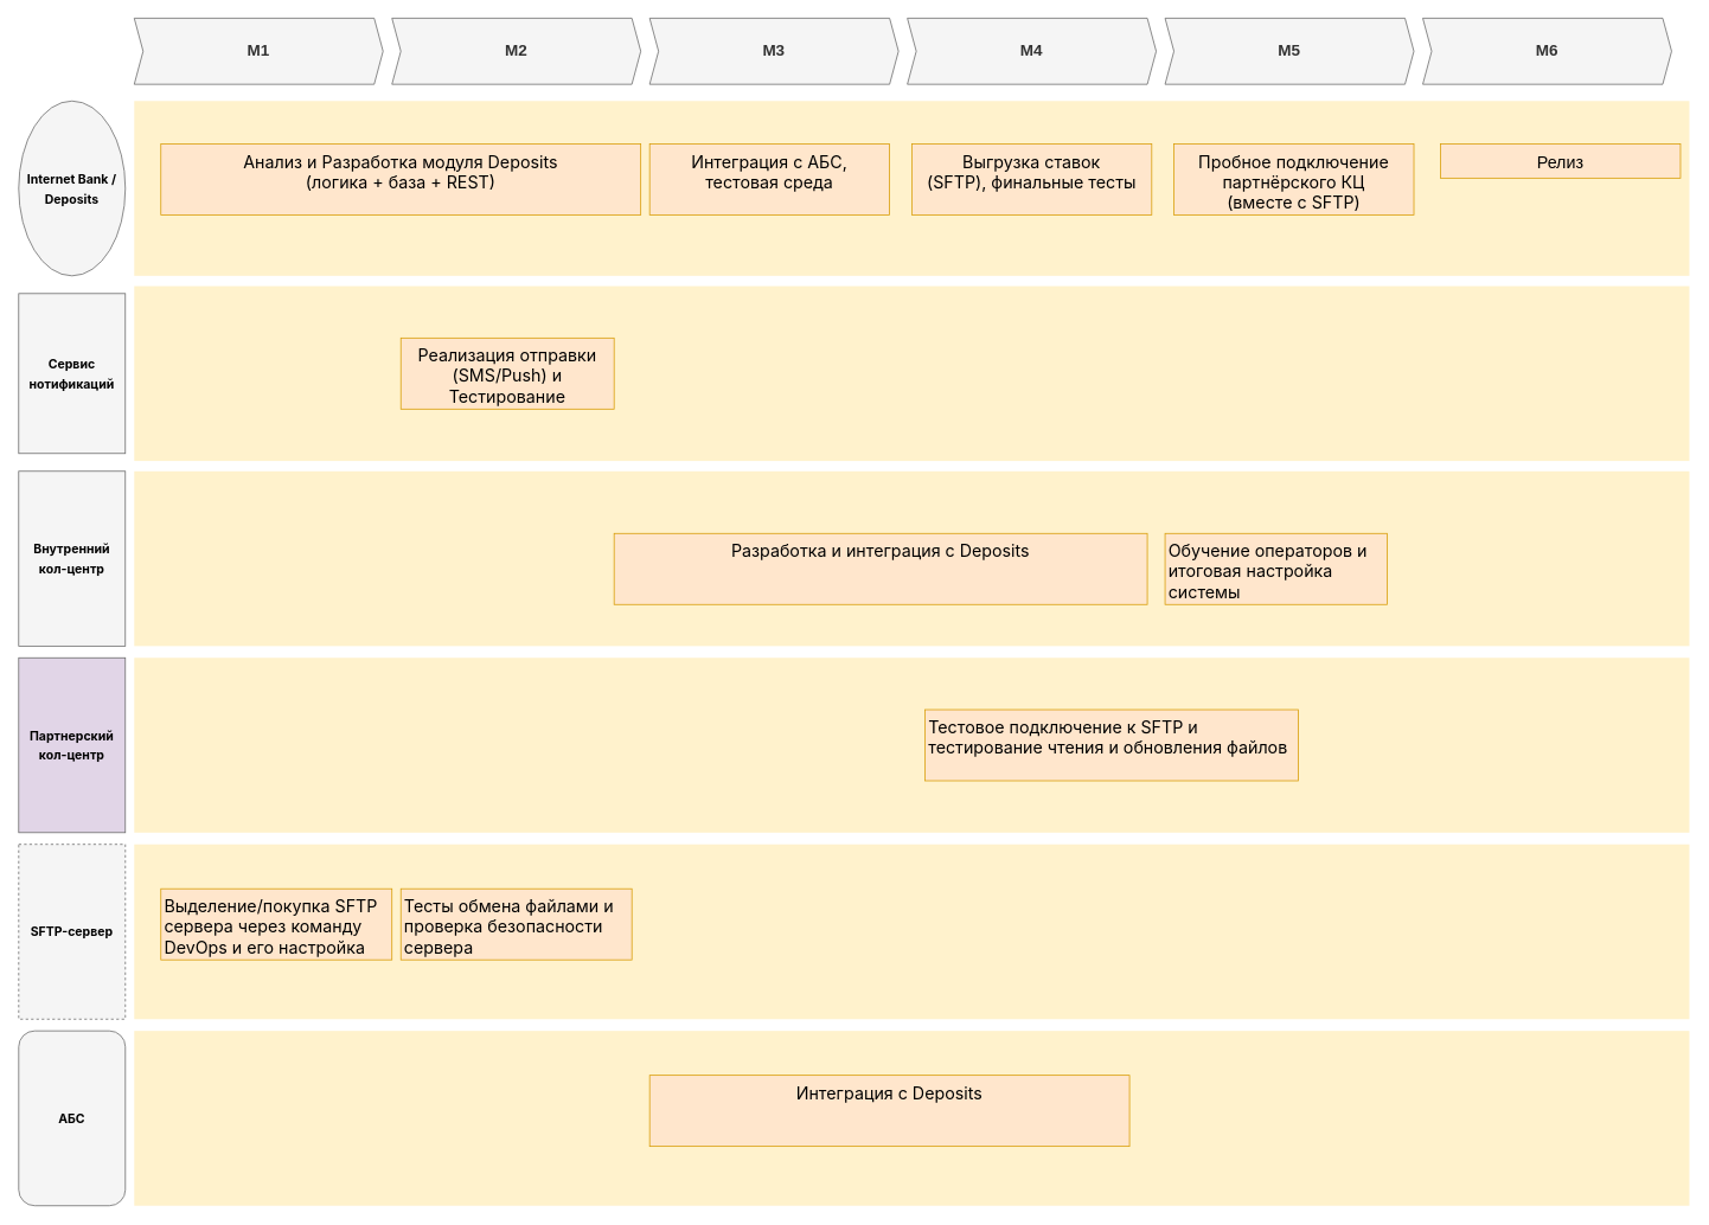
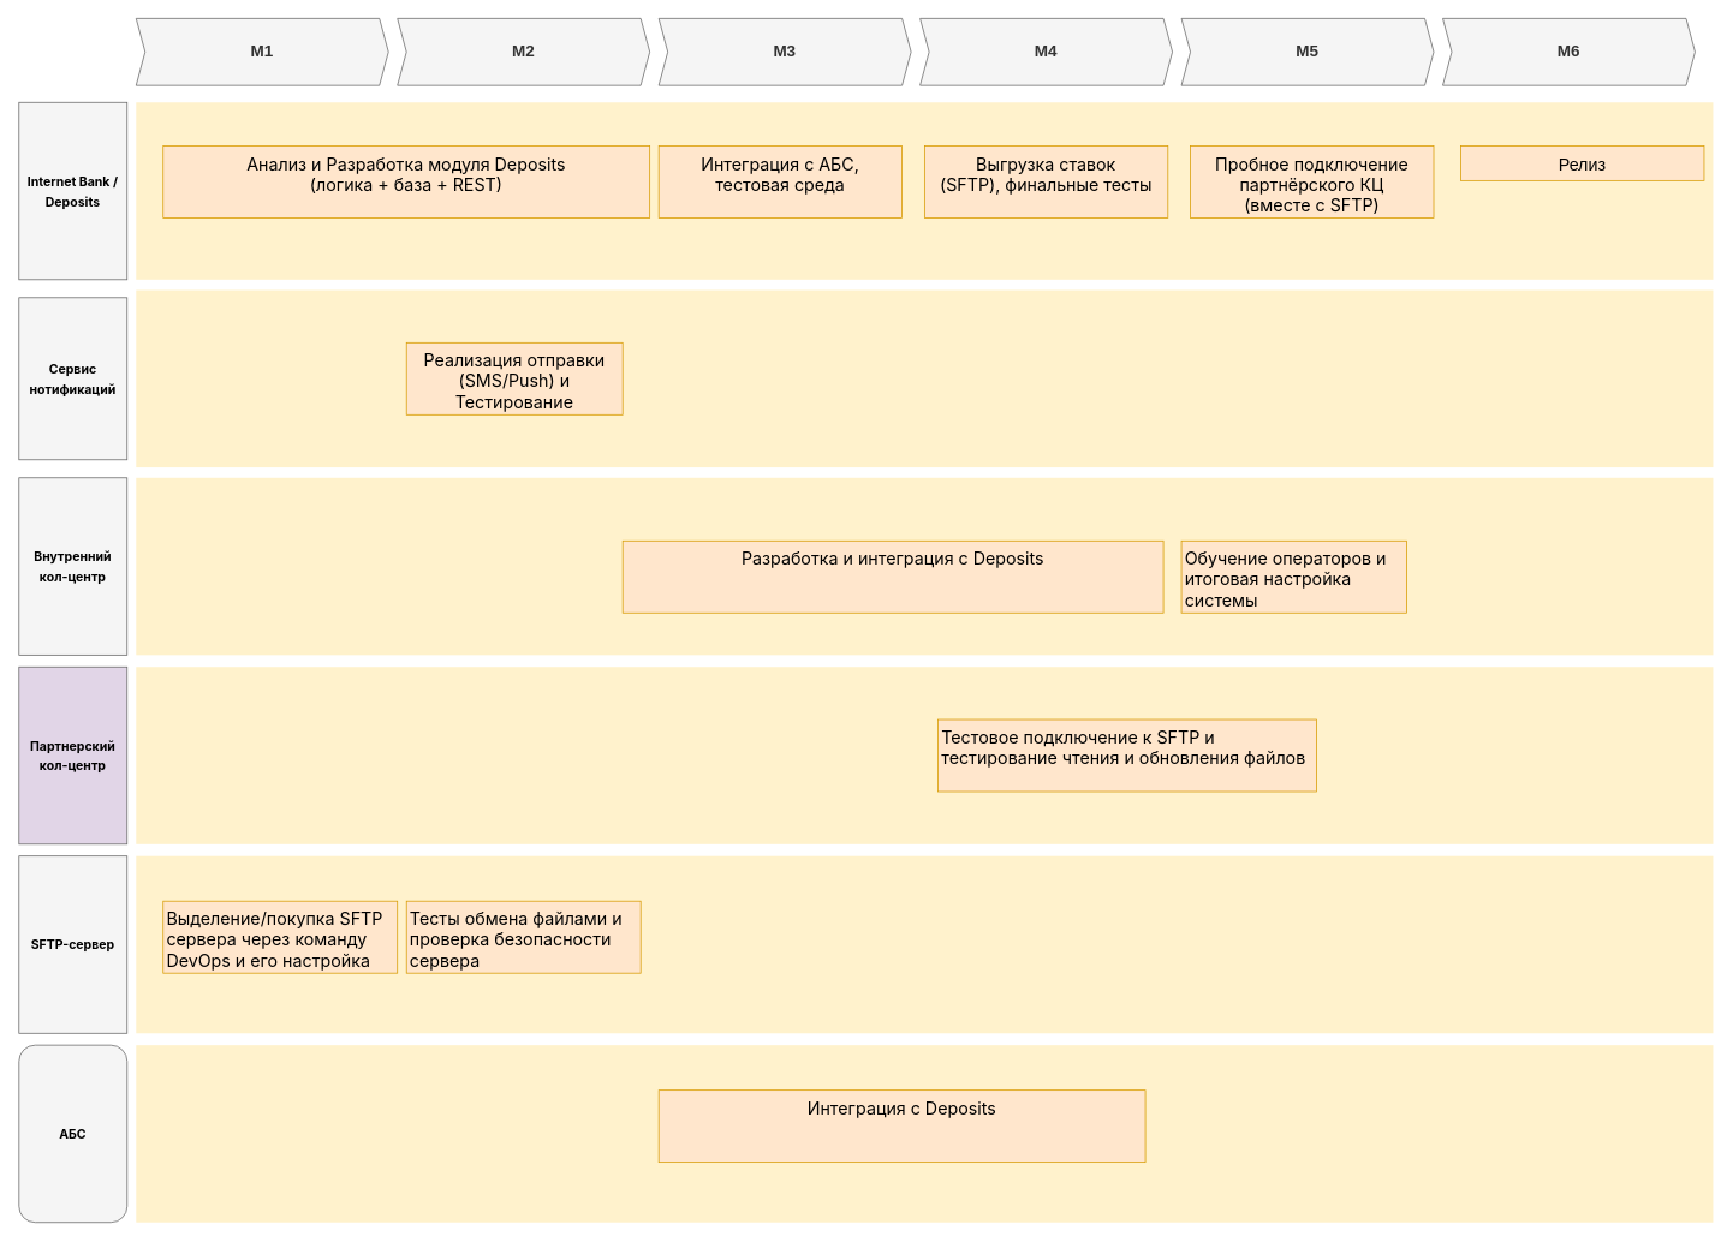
- <mxCell id="4" value="&lt;strong style=&quot;color: rgb(0, 0, 0); font-family: -apple-system, &amp;quot;system-ui&amp;quot;, &amp;quot;Segoe WPC&amp;quot;, &amp;quot;Segoe UI&amp;quot;, system-ui, Ubuntu, &amp;quot;Droid Sans&amp;quot;, sans-serif; font-size: 14px; text-align: start;&quot;&gt;Internet Bank / Deposits&lt;/strong&gt;" style="ellipse;whiteSpace=wrap;html=1;fillColor=#f5f5f5;fontColor=#333333;strokeColor=#666666;fontSize=18;" parent="1" vertex="1"><mxGeometry x="20" y="113.2" width="120" height="196.8" as="geometry" /></mxCell>
+ <mxCell id="4" value="&lt;strong style=&quot;color: rgb(0, 0, 0); font-family: -apple-system, &amp;quot;system-ui&amp;quot;, &amp;quot;Segoe WPC&amp;quot;, &amp;quot;Segoe UI&amp;quot;, system-ui, Ubuntu, &amp;quot;Droid Sans&amp;quot;, sans-serif; font-size: 14px; text-align: start;&quot;&gt;Internet Bank / Deposits&lt;/strong&gt;" style="rounded=0;whiteSpace=wrap;html=1;fillColor=#f5f5f5;fontColor=#333333;strokeColor=#666666;fontSize=18;" parent="1" vertex="1"><mxGeometry x="20" y="113.2" width="120" height="196.8" as="geometry" /></mxCell>
- <mxCell id="18" value="&lt;strong style=&quot;color: rgb(0, 0, 0); font-family: -apple-system, &amp;quot;system-ui&amp;quot;, &amp;quot;Segoe WPC&amp;quot;, &amp;quot;Segoe UI&amp;quot;, system-ui, Ubuntu, &amp;quot;Droid Sans&amp;quot;, sans-serif; font-size: 14px; text-align: start;&quot;&gt;SFTP-сервер&lt;/strong&gt;" style="rounded=0;whiteSpace=wrap;html=1;fillColor=#f5f5f5;fontColor=#333333;strokeColor=#666666;fontSize=18;dashed=1;" parent="1" vertex="1"><mxGeometry x="20" y="950" width="120" height="196.8" as="geometry" /></mxCell>
+ <mxCell id="18" value="&lt;strong style=&quot;color: rgb(0, 0, 0); font-family: -apple-system, &amp;quot;system-ui&amp;quot;, &amp;quot;Segoe WPC&amp;quot;, &amp;quot;Segoe UI&amp;quot;, system-ui, Ubuntu, &amp;quot;Droid Sans&amp;quot;, sans-serif; font-size: 14px; text-align: start;&quot;&gt;SFTP-сервер&lt;/strong&gt;" style="rounded=0;whiteSpace=wrap;html=1;fillColor=#f5f5f5;fontColor=#333333;strokeColor=#666666;fontSize=18;" parent="1" vertex="1"><mxGeometry x="20" y="950" width="120" height="196.8" as="geometry" /></mxCell>
